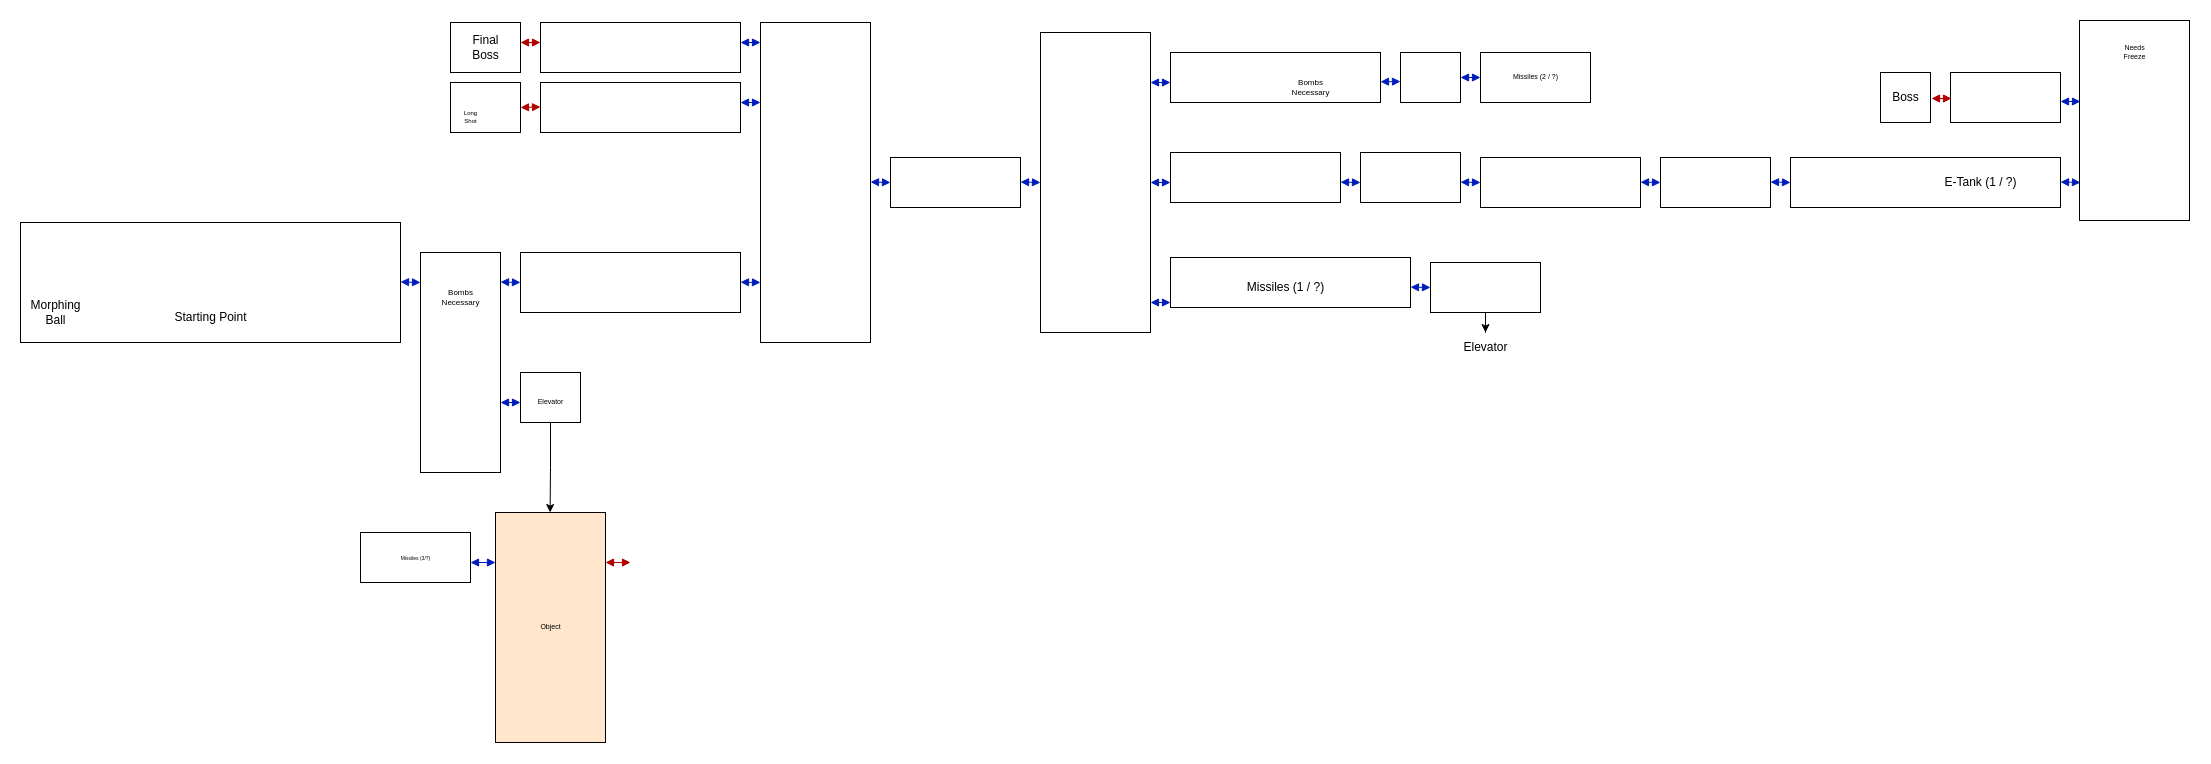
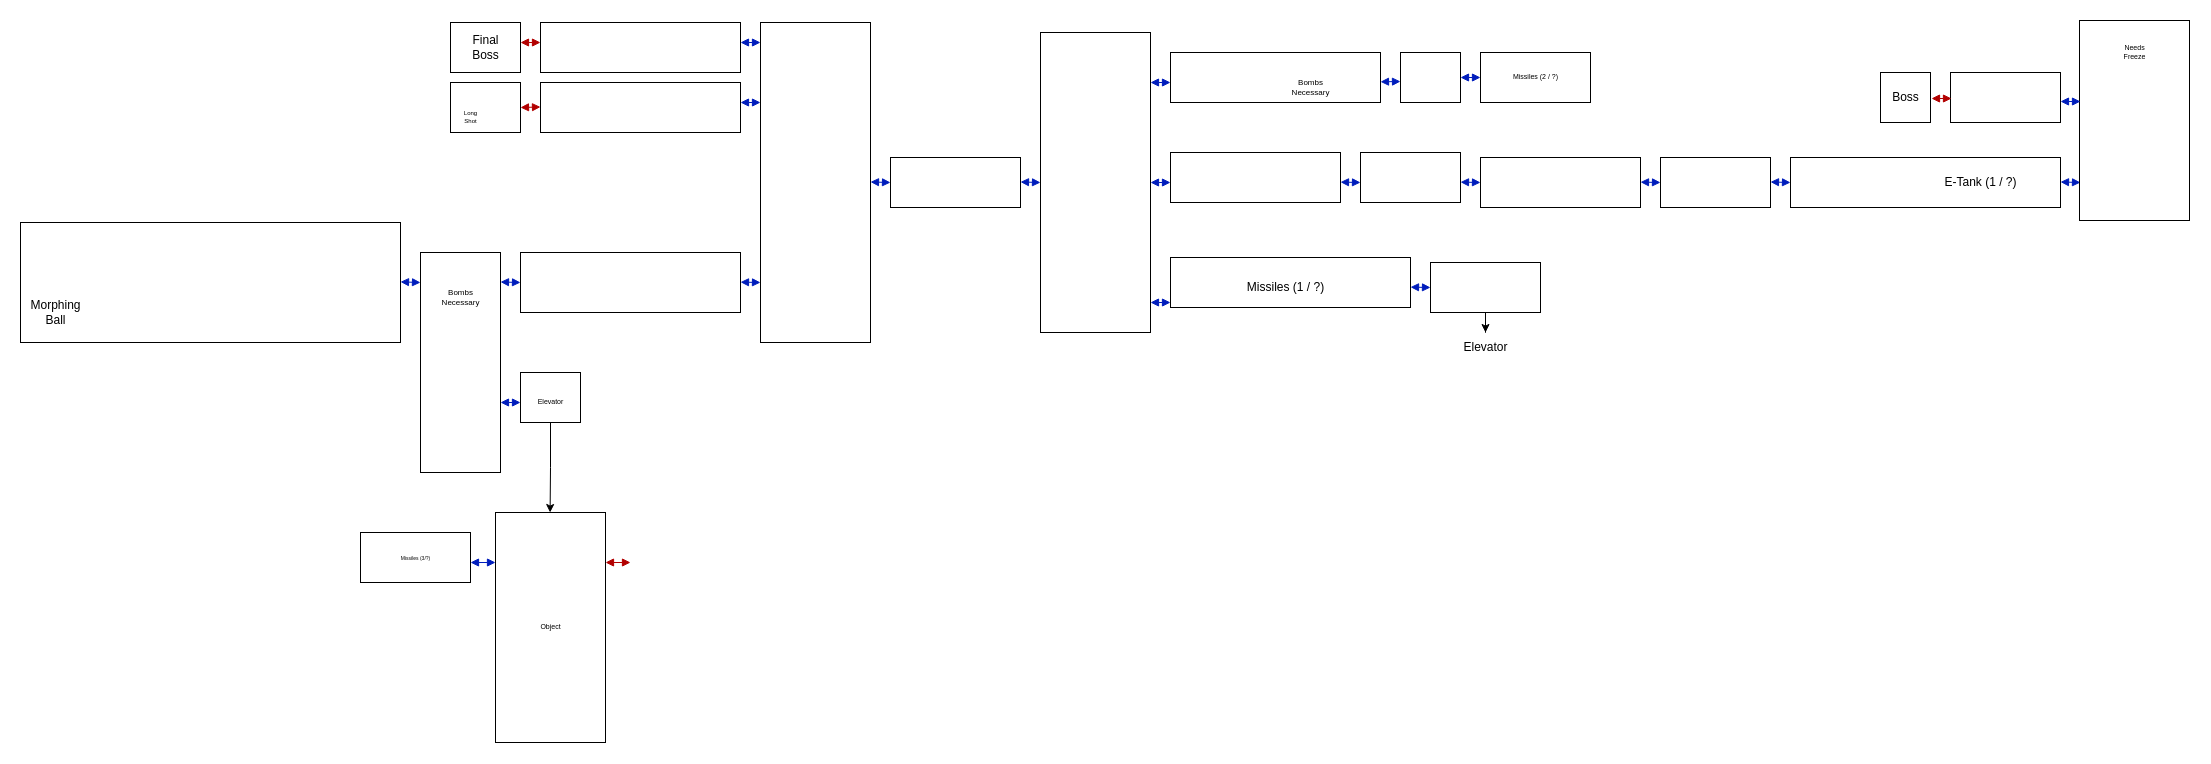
- <mxCell id="3" value="Starting Point" style="text;html=1;align=center;verticalAlign=middle;resizable=0;points=[];autosize=1;strokeColor=none;fillColor=none;" parent="1" vertex="1"><mxGeometry x="160" y="302" width="100" height="30" as="geometry" /></mxCell>
- <mxCell id="61" value="Object" style="html=1;fontSize=7;fillColor=#ffe6cc;" parent="1" vertex="1"><mxGeometry x="495" y="512" width="110" height="230" as="geometry" /></mxCell>
+ <mxCell id="61" value="Object" style="html=1;fontSize=7;" parent="1" vertex="1"><mxGeometry x="495" y="512" width="110" height="230" as="geometry" /></mxCell>
